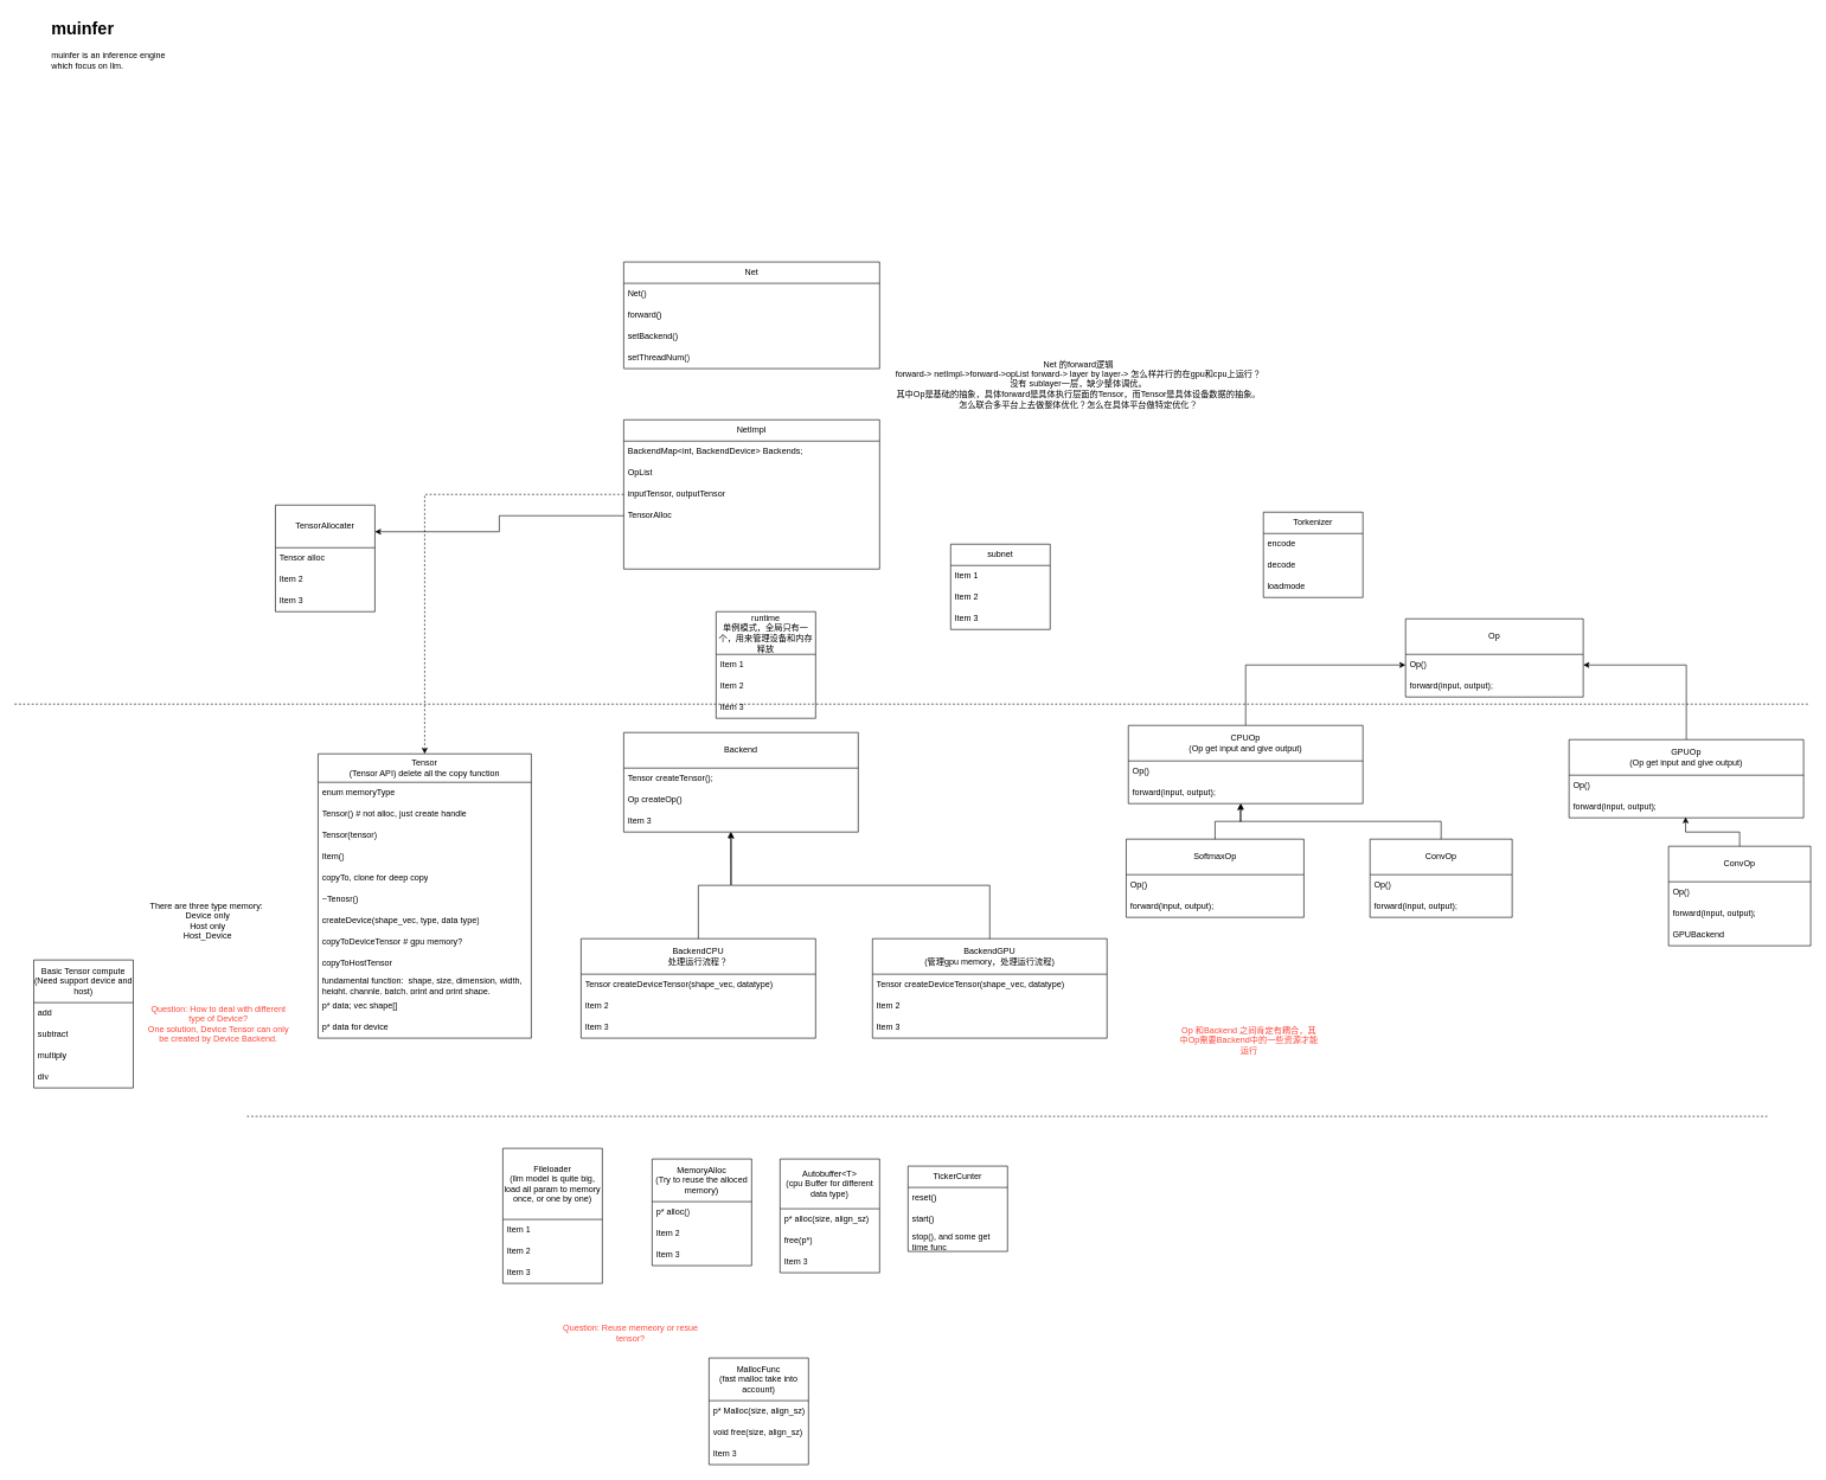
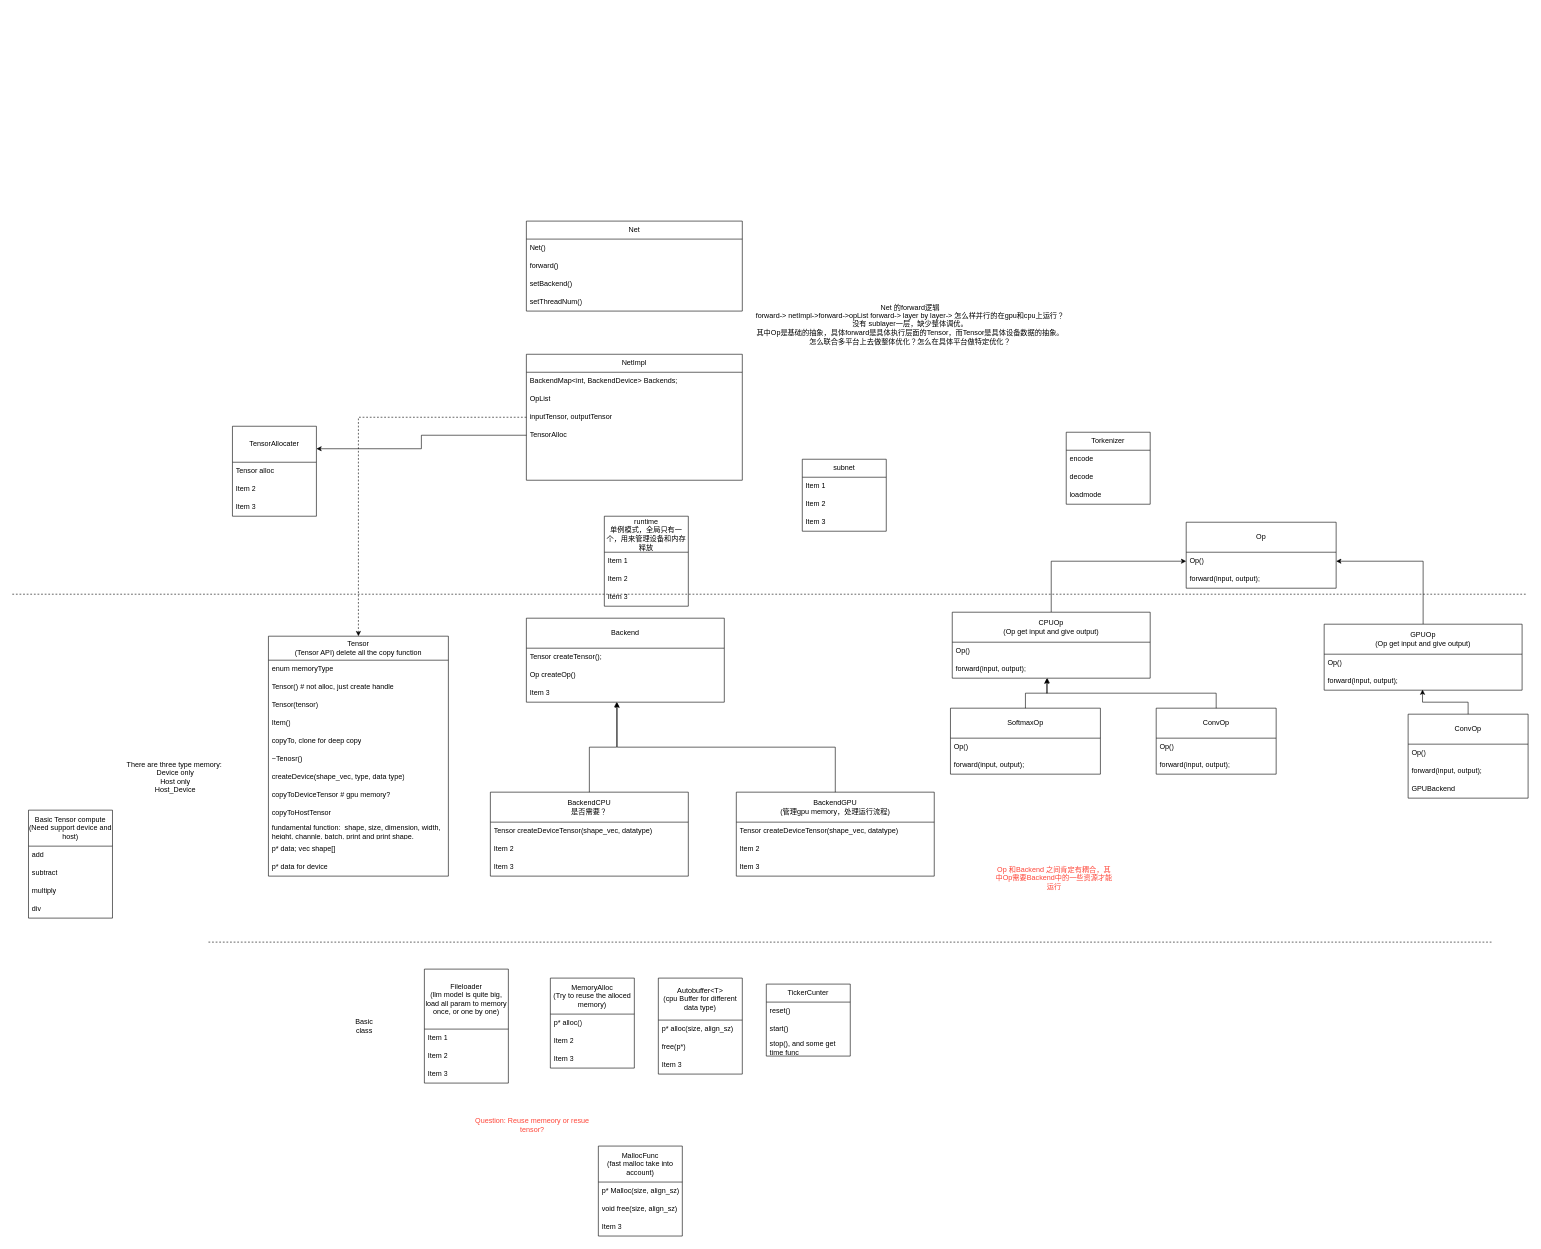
- <mxCell id="2" value="&lt;h1&gt;muinfer&lt;/h1&gt;&lt;p&gt;muinfer is an inference engine which focus on llm.&lt;/p&gt;" style="text;html=1;strokeColor=none;fillColor=none;spacing=5;spacingTop=-20;whiteSpace=wrap;overflow=hidden;rounded=0;" parent="1" vertex="1"><mxGeometry x="67" y="20" width="190" height="120" as="geometry" /></mxCell>
- <mxCell id="51" value="BackendCPU&lt;br&gt;处理运行流程？" style="swimlane;fontStyle=0;childLayout=stackLayout;horizontal=1;startSize=50;horizontalStack=0;resizeParent=1;resizeParentMax=0;resizeLast=0;collapsible=1;marginBottom=0;whiteSpace=wrap;html=1;" parent="1" vertex="1"><mxGeometry x="817" y="1320" width="330" height="140" as="geometry" /></mxCell>
+ <mxCell id="51" value="BackendCPU&lt;br&gt;是否需要？" style="swimlane;fontStyle=0;childLayout=stackLayout;horizontal=1;startSize=50;horizontalStack=0;resizeParent=1;resizeParentMax=0;resizeLast=0;collapsible=1;marginBottom=0;whiteSpace=wrap;html=1;" parent="1" vertex="1"><mxGeometry x="817" y="1320" width="330" height="140" as="geometry" /></mxCell>
- <mxCell id="49" value="&lt;font color=&quot;#ff4538&quot;&gt;Question: How to deal with different type of Device?&lt;br&gt;One solution, Device Tensor can only be created by Device Backend.&lt;br&gt;&lt;/font&gt;" style="text;html=1;strokeColor=none;fillColor=none;align=center;verticalAlign=middle;whiteSpace=wrap;rounded=0;" parent="1" vertex="1"><mxGeometry x="207" y="1395" width="200" height="90" as="geometry" /></mxCell>
+ <mxCell id="25" value="Basic class" style="text;html=1;strokeColor=none;fillColor=none;align=center;verticalAlign=middle;whiteSpace=wrap;rounded=0;" parent="1" vertex="1"><mxGeometry x="577" y="1695" width="60" height="30" as="geometry" /></mxCell>
